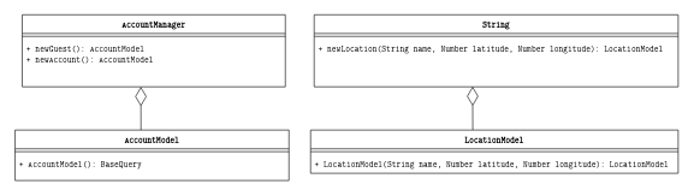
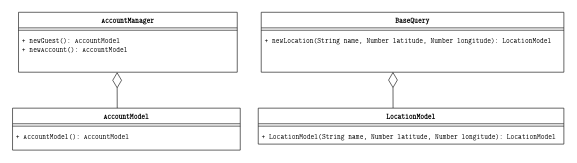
- <mxCell id="7" value="String" style="swimlane;fontStyle=1;align=center;verticalAlign=top;childLayout=stackLayout;horizontal=1;startSize=26;horizontalStack=0;resizeParent=1;resizeParentMax=0;resizeLast=0;collapsible=1;marginBottom=0;fontFamily=Latin Modern Mono;" parent="1" vertex="1"><mxGeometry x="435" y="20" width="505" height="100" as="geometry" /></mxCell>
+ <mxCell id="7" value="BaseQuery" style="swimlane;fontStyle=1;align=center;verticalAlign=top;childLayout=stackLayout;horizontal=1;startSize=26;horizontalStack=0;resizeParent=1;resizeParentMax=0;resizeLast=0;collapsible=1;marginBottom=0;fontFamily=Latin Modern Mono;" parent="1" vertex="1"><mxGeometry x="435" y="20" width="505" height="100" as="geometry" /></mxCell>
- <mxCell id="12" value="+ AccountModel(): BaseQuery&#10;" style="text;strokeColor=none;fillColor=none;align=left;verticalAlign=top;spacingLeft=4;spacingRight=4;overflow=hidden;rotatable=0;points=[[0,0.5],[1,0.5]];portConstraint=eastwest;fontFamily=Latin Modern Mono;" parent="10" vertex="1"><mxGeometry y="34" width="380" height="36" as="geometry" /></mxCell>
+ <mxCell id="12" value="+ AccountModel(): AccountModel&#10;" style="text;strokeColor=none;fillColor=none;align=left;verticalAlign=top;spacingLeft=4;spacingRight=4;overflow=hidden;rotatable=0;points=[[0,0.5],[1,0.5]];portConstraint=eastwest;fontFamily=Latin Modern Mono;" parent="10" vertex="1"><mxGeometry y="34" width="380" height="36" as="geometry" /></mxCell>
